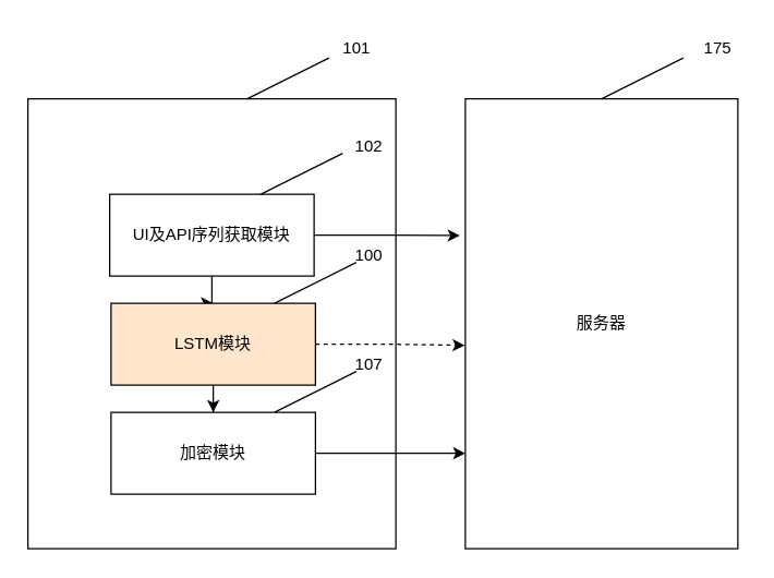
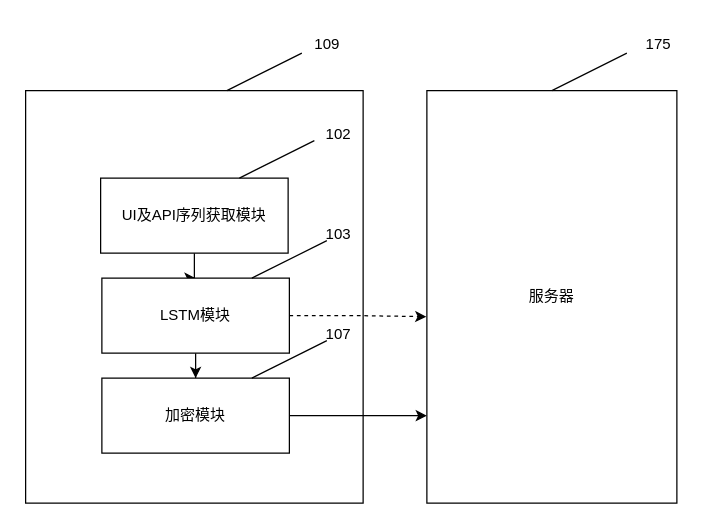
- <mxCell id="13" value="101" style="text;html=1;align=center;verticalAlign=middle;resizable=0;points=[];autosize=1;strokeColor=none;fillColor=none;" vertex="1" parent="1"><mxGeometry x="241" y="20" width="40" height="30" as="geometry" /></mxCell>
+ <mxCell id="13" value="109" style="text;html=1;align=center;verticalAlign=middle;resizable=0;points=[];autosize=1;strokeColor=none;fillColor=none;" vertex="1" parent="1"><mxGeometry x="241" y="20" width="40" height="30" as="geometry" /></mxCell>
- <mxCell id="10" style="edgeStyle=orthogonalEdgeStyle;rounded=0;orthogonalLoop=1;jettySize=auto;html=1;entryX=-0.02;entryY=0.304;entryDx=0;entryDy=0;entryPerimeter=0;" edge="1" parent="1" source="4" target="8"><mxGeometry relative="1" as="geometry" /></mxCell>
- <mxCell id="17" value="100" style="text;html=1;align=center;verticalAlign=middle;resizable=0;points=[];autosize=1;strokeColor=none;fillColor=none;" vertex="1" parent="1"><mxGeometry x="250" y="172" width="40" height="30" as="geometry" /></mxCell>
+ <mxCell id="17" value="103" style="text;html=1;align=center;verticalAlign=middle;resizable=0;points=[];autosize=1;strokeColor=none;fillColor=none;" vertex="1" parent="1"><mxGeometry x="250" y="172" width="40" height="30" as="geometry" /></mxCell>
- <mxCell id="6" value="LSTM模块" style="whiteSpace=wrap;html=1;fillColor=#ffe6cc;" vertex="1" parent="1"><mxGeometry x="81" y="222" width="150" height="60" as="geometry" /></mxCell>
+ <mxCell id="6" value="LSTM模块" style="whiteSpace=wrap;html=1;" vertex="1" parent="1"><mxGeometry x="81" y="222" width="150" height="60" as="geometry" /></mxCell>
